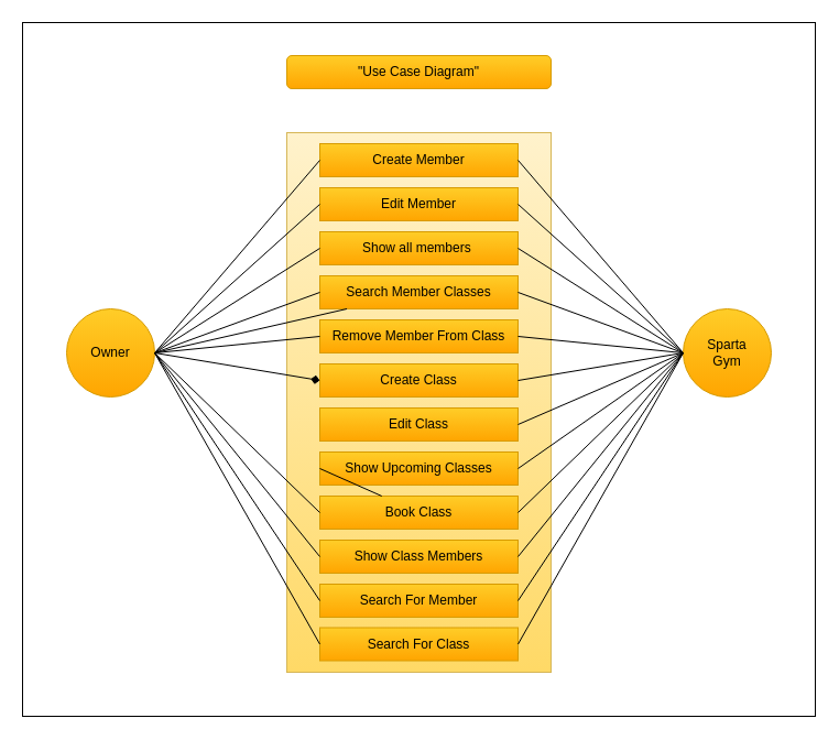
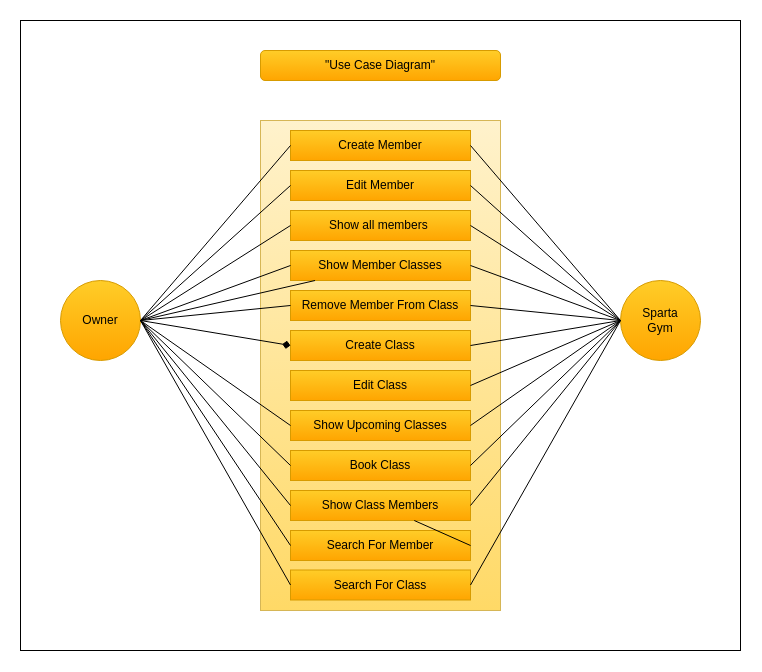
- <mxCell id="9" value="Search Member Classes" style="rounded=0;whiteSpace=wrap;html=1;fillColor=#ffcd28;strokeColor=#d79b00;gradientColor=#ffa500;" vertex="1" parent="1"><mxGeometry x="290" y="250" width="180" height="30" as="geometry" /></mxCell>
+ <mxCell id="9" value="Show Member Classes" style="rounded=0;whiteSpace=wrap;html=1;fillColor=#ffcd28;strokeColor=#d79b00;gradientColor=#ffa500;" vertex="1" parent="1"><mxGeometry x="290" y="250" width="180" height="30" as="geometry" /></mxCell>
- <mxCell id="30" value="" style="endArrow=none;html=1;exitX=0;exitY=0.5;exitDx=0;exitDy=0;" edge="1" parent="1" source="11" target="12"><mxGeometry width="50" height="50" relative="1" as="geometry"><mxPoint x="120" y="420" as="sourcePoint" /><mxPoint x="170" y="370" as="targetPoint" /></mxGeometry></mxCell>
+ <mxCell id="30" value="" style="endArrow=none;html=1;entryX=1;entryY=0.5;entryDx=0;entryDy=0;exitX=0;exitY=0.5;exitDx=0;exitDy=0;" edge="1" parent="1" source="11" target="15"><mxGeometry width="50" height="50" relative="1" as="geometry"><mxPoint x="120" y="420" as="sourcePoint" /><mxPoint x="170" y="370" as="targetPoint" /></mxGeometry></mxCell>
- <mxCell id="39" value="" style="endArrow=none;html=1;exitX=1;exitY=0.5;exitDx=0;exitDy=0;entryX=0;entryY=0.5;entryDx=0;entryDy=0;" edge="1" parent="1" source="37" target="14"><mxGeometry width="50" height="50" relative="1" as="geometry"><mxPoint x="480" y="515" as="sourcePoint" /><mxPoint x="630" y="330" as="targetPoint" /></mxGeometry></mxCell>
+ <mxCell id="39" value="" style="endArrow=none;html=1;exitX=1;exitY=0.5;exitDx=0;exitDy=0;" edge="1" parent="1" source="37" target="7"><mxGeometry width="50" height="50" relative="1" as="geometry"><mxPoint x="480" y="515" as="sourcePoint" /><mxPoint x="630" y="330" as="targetPoint" /></mxGeometry></mxCell>
